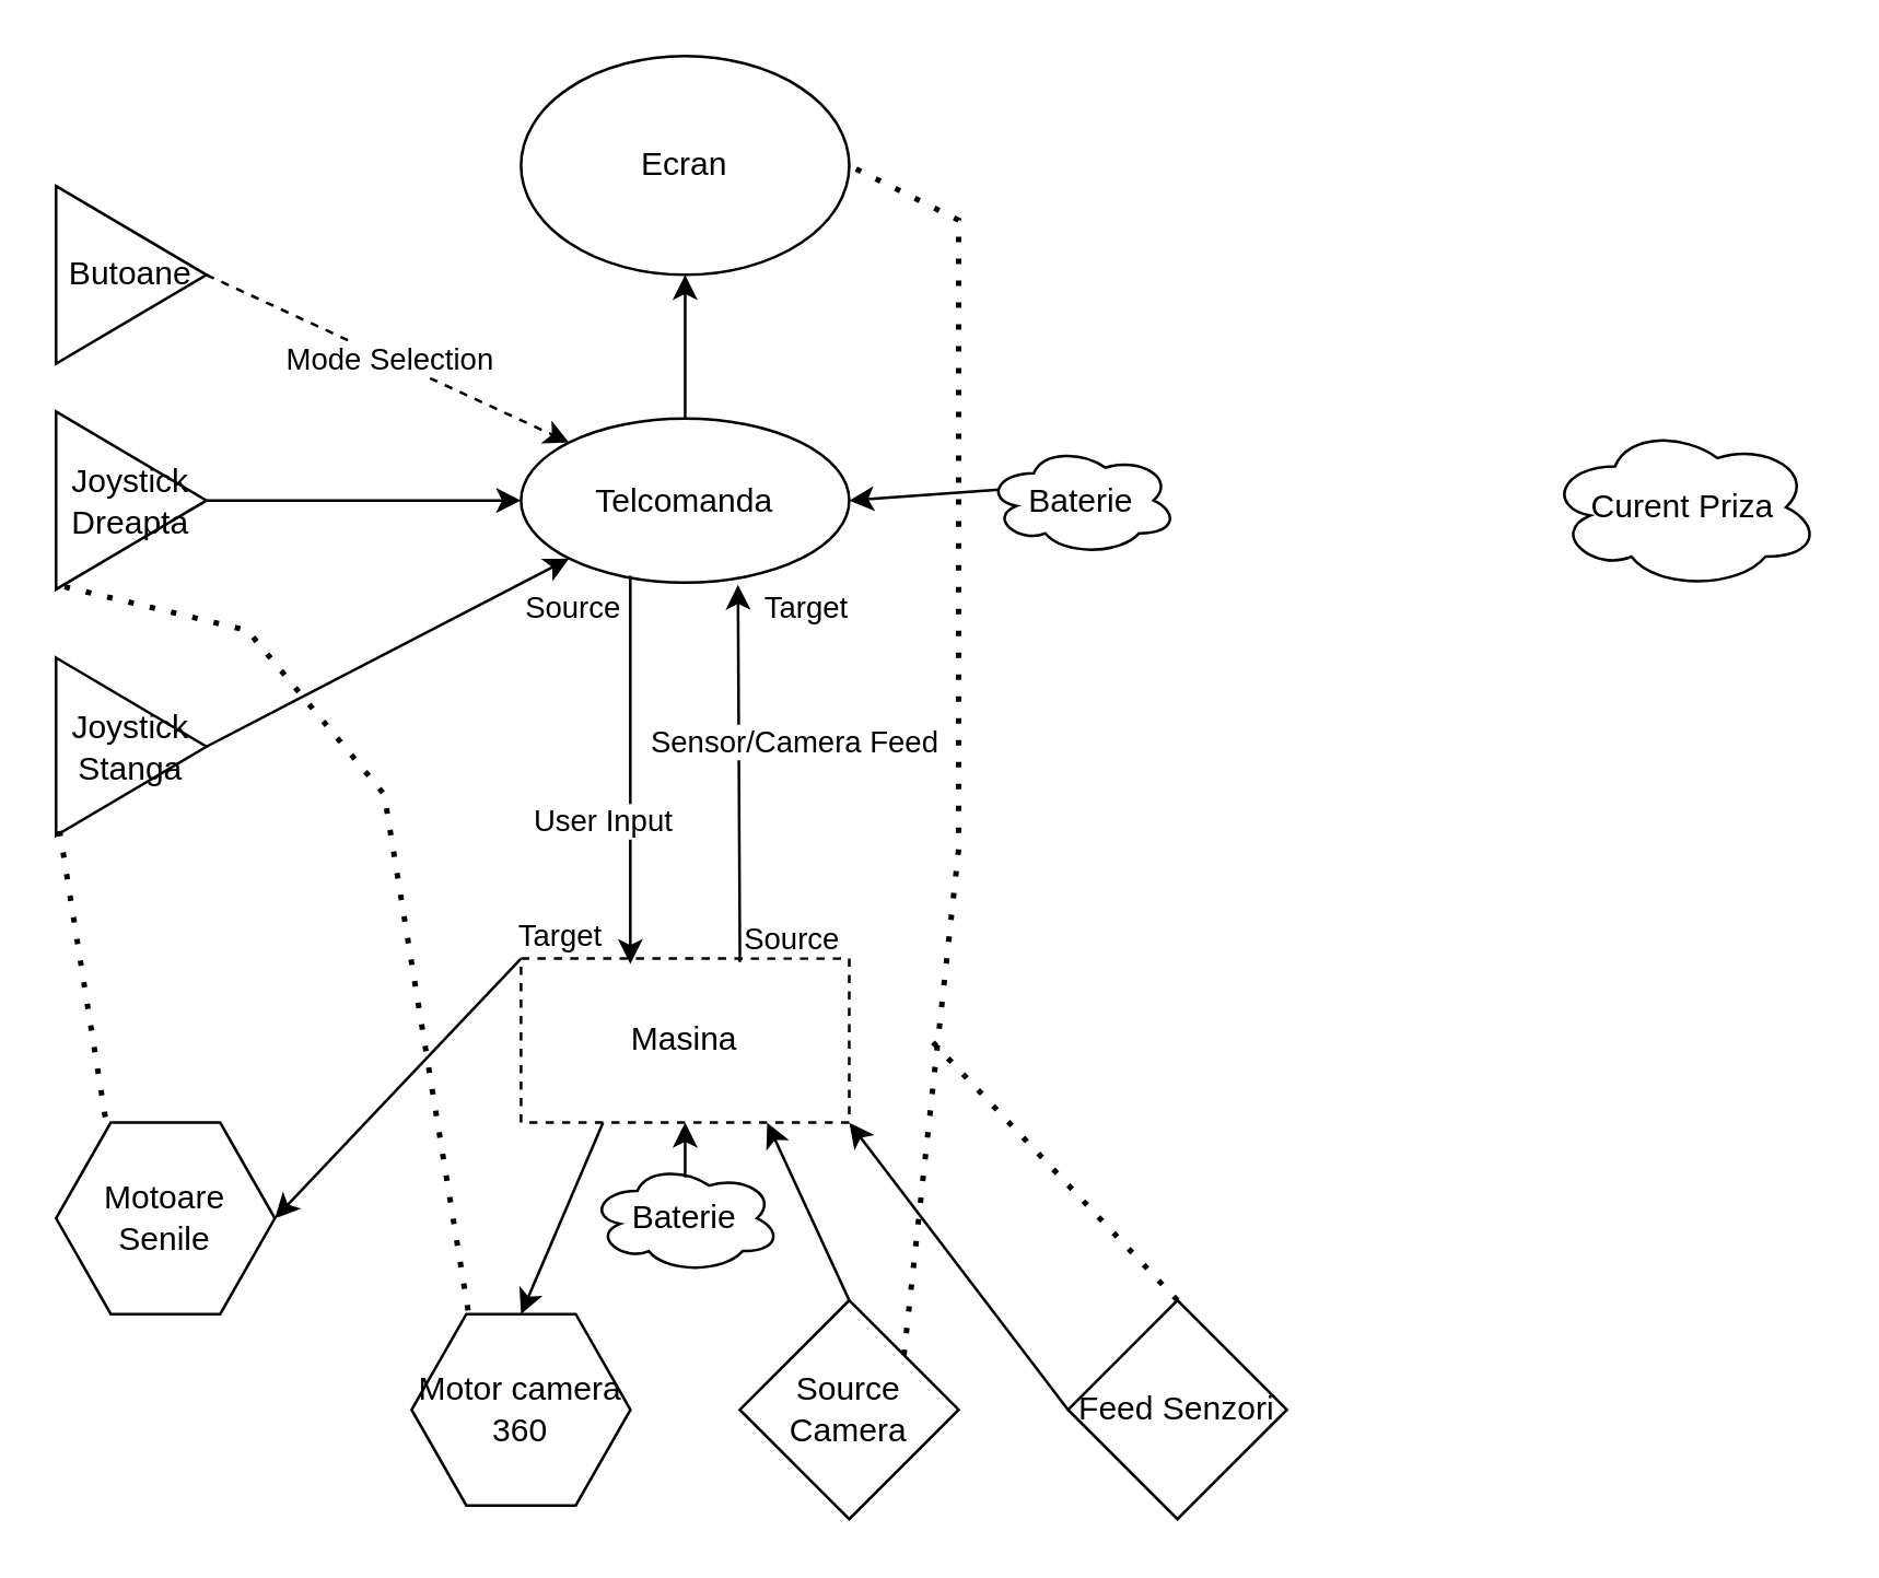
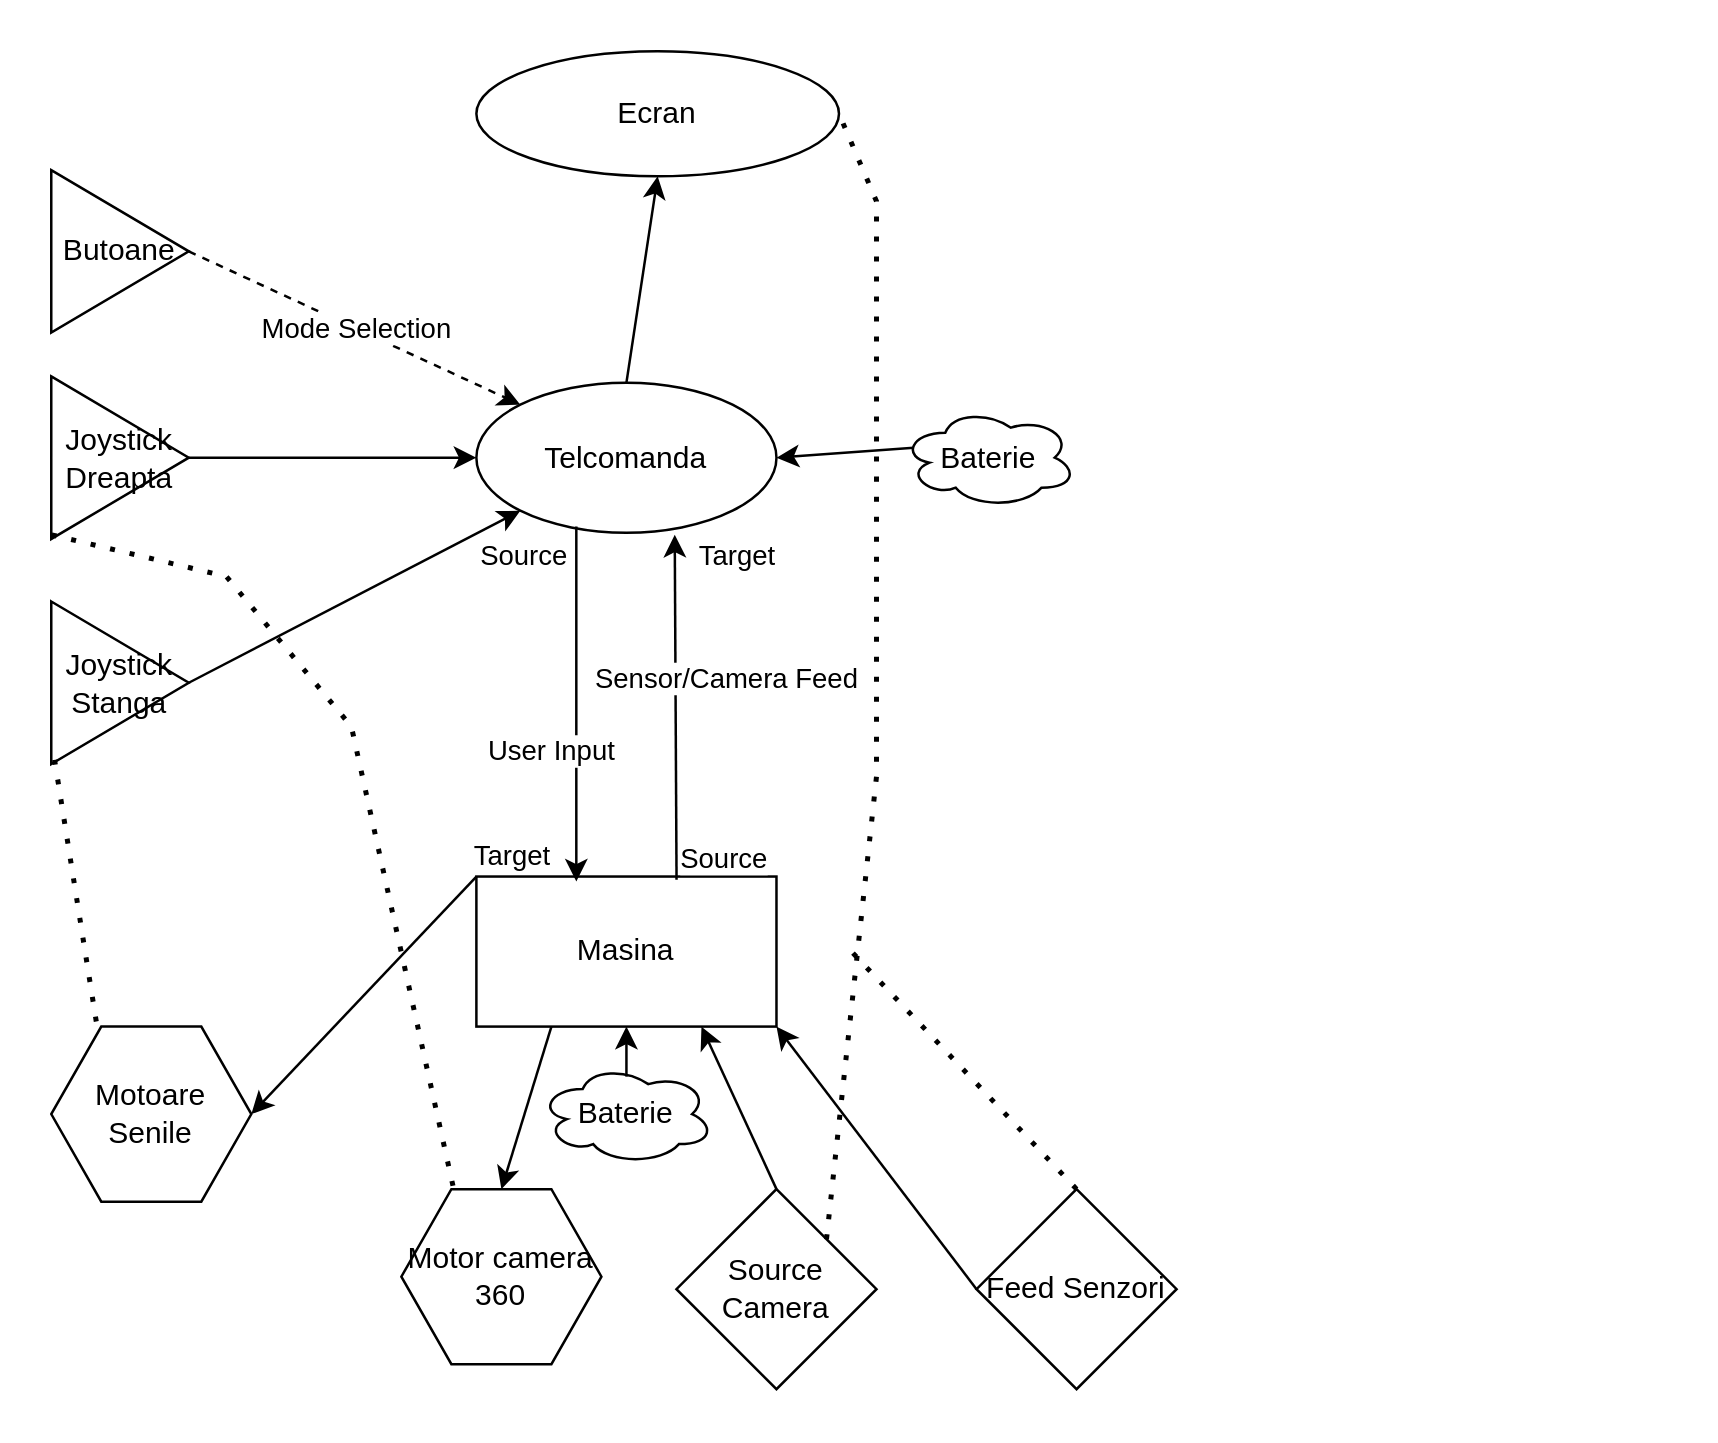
- <mxCell id="6" value="Ecran" style="ellipse;whiteSpace=wrap;html=1;" vertex="1" parent="1"><mxGeometry x="190" y="20" width="120" height="80" as="geometry" /></mxCell>
+ <mxCell id="6" value="Ecran" style="ellipse;whiteSpace=wrap;html=1;" vertex="1" parent="1"><mxGeometry x="190" y="20" width="145" height="50" as="geometry" /></mxCell>
- <mxCell id="37" value="Curent Priza" style="ellipse;shape=cloud;whiteSpace=wrap;html=1;" vertex="1" parent="1"><mxGeometry x="565" y="155" width="100" height="60" as="geometry" /></mxCell>
- <mxCell id="10" value="Masina" style="rounded=0;whiteSpace=wrap;html=1;dashed=1;" vertex="1" parent="1"><mxGeometry x="190" y="350" width="120" height="60" as="geometry" /></mxCell>
+ <mxCell id="10" value="Masina" style="rounded=0;whiteSpace=wrap;html=1;" vertex="1" parent="1"><mxGeometry x="190" y="350" width="120" height="60" as="geometry" /></mxCell>
- <mxCell id="17" value="Motor camera&lt;div&gt;360&lt;/div&gt;" style="shape=hexagon;perimeter=hexagonPerimeter2;whiteSpace=wrap;html=1;fixedSize=1;" vertex="1" parent="1"><mxGeometry x="150" y="480" width="80" height="70" as="geometry" /></mxCell>
+ <mxCell id="17" value="Motor camera&lt;div&gt;360&lt;/div&gt;" style="shape=hexagon;perimeter=hexagonPerimeter2;whiteSpace=wrap;html=1;fixedSize=1;" vertex="1" parent="1"><mxGeometry x="160" y="475" width="80" height="70" as="geometry" /></mxCell>
